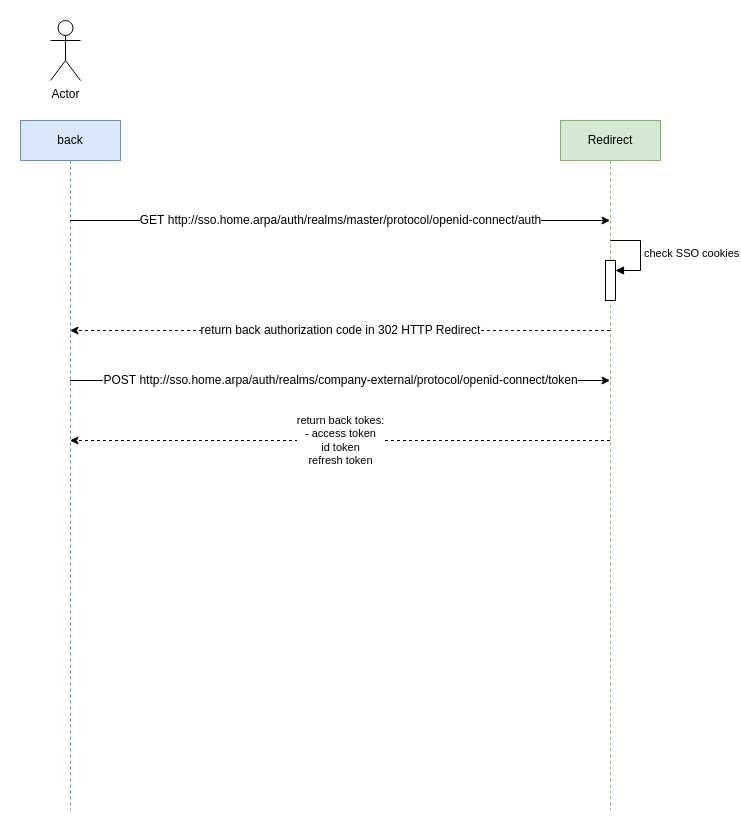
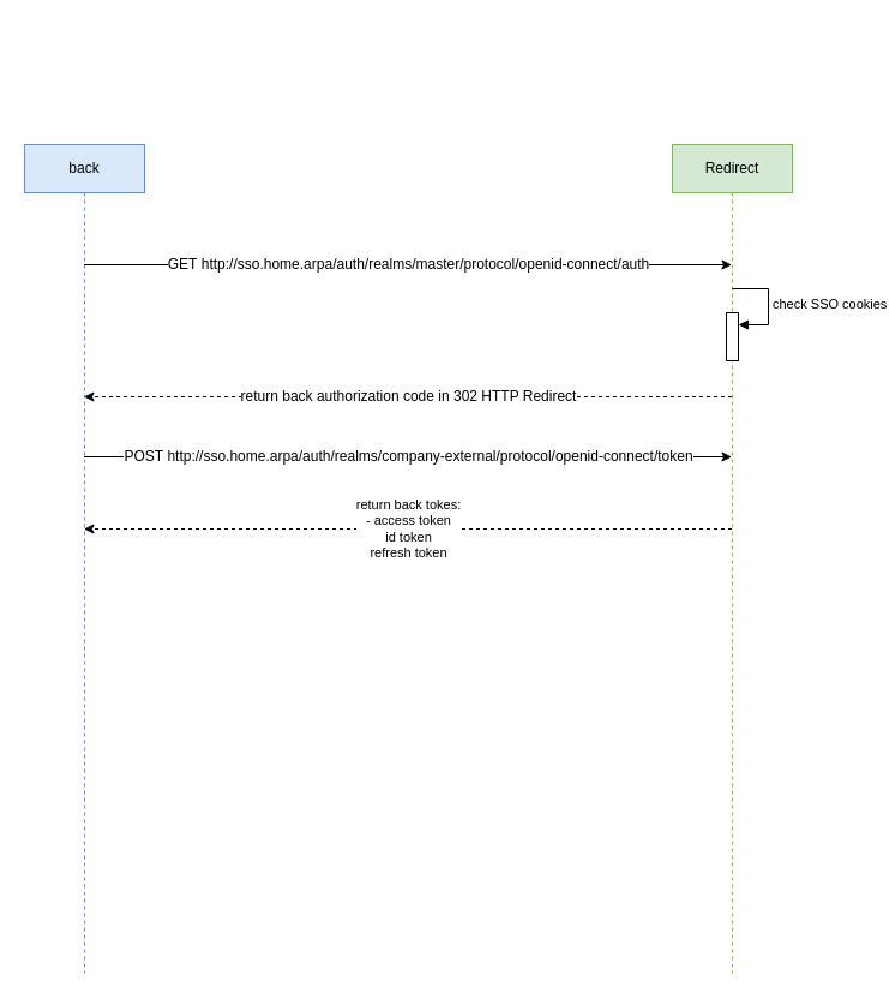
- <mxCell id="6" value="Actor" style="shape=umlActor;verticalLabelPosition=bottom;verticalAlign=top;html=1;" parent="1" vertex="1"><mxGeometry x="50" y="20" width="30" height="60" as="geometry" /></mxCell>
